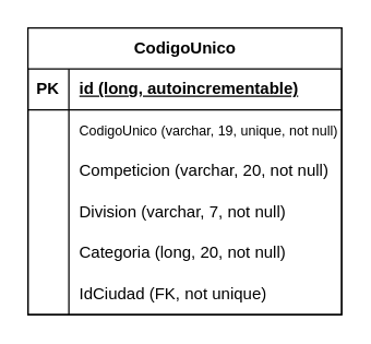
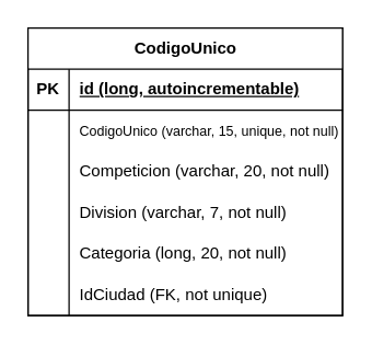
- <mxCell id="9" value="&lt;font style=&quot;font-size: 10px; color: light-dark(rgb(0, 0, 0), rgb(0, 0, 0));&quot;&gt;CodigoUnico (varchar, 19, unique, not null)&lt;/font&gt;" style="shape=partialRectangle;connectable=0;fillColor=none;top=0;left=0;bottom=0;right=0;align=left;spacingLeft=6;overflow=hidden;whiteSpace=wrap;strokeColor=light-dark(#000000,#000000);swimlaneFillColor=light-dark(transparent,#FFFFFF);fontColor=light-dark(#000000,#000000);labelBackgroundColor=none;fontStyle=0;html=1;" parent="7" vertex="1"><mxGeometry x="30" width="200" height="30" as="geometry"><mxRectangle width="200" height="30" as="alternateBounds" /></mxGeometry></mxCell>
+ <mxCell id="9" value="&lt;font style=&quot;font-size: 10px; color: light-dark(rgb(0, 0, 0), rgb(0, 0, 0));&quot;&gt;CodigoUnico (varchar, 15, unique, not null)&lt;/font&gt;" style="shape=partialRectangle;connectable=0;fillColor=none;top=0;left=0;bottom=0;right=0;align=left;spacingLeft=6;overflow=hidden;whiteSpace=wrap;strokeColor=light-dark(#000000,#000000);swimlaneFillColor=light-dark(transparent,#FFFFFF);fontColor=light-dark(#000000,#000000);labelBackgroundColor=none;fontStyle=0;html=1;" parent="7" vertex="1"><mxGeometry x="30" width="200" height="30" as="geometry"><mxRectangle width="200" height="30" as="alternateBounds" /></mxGeometry></mxCell>
